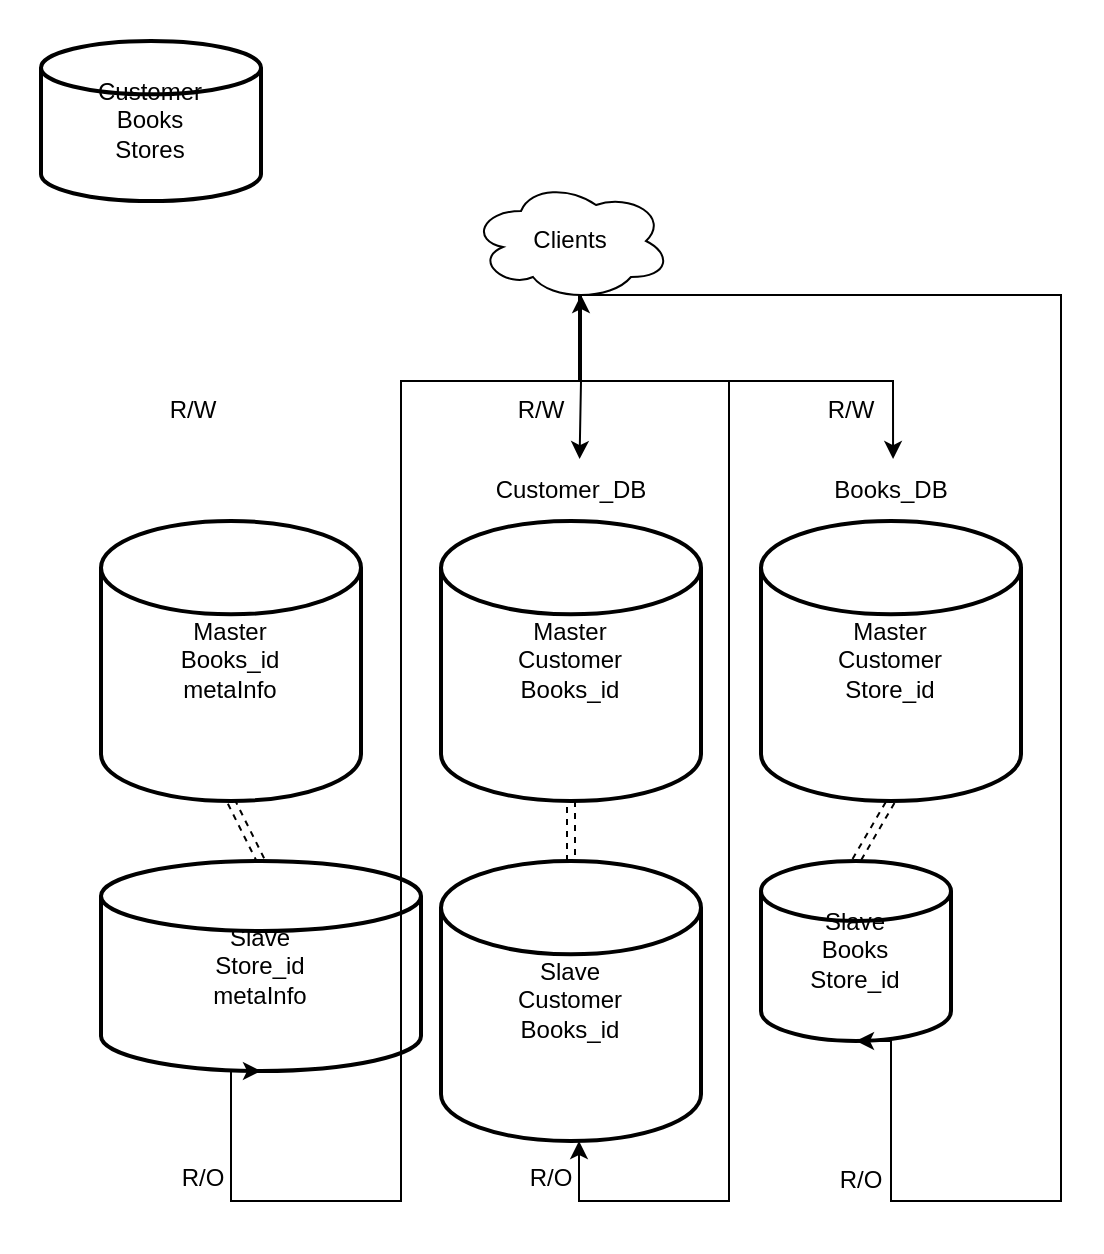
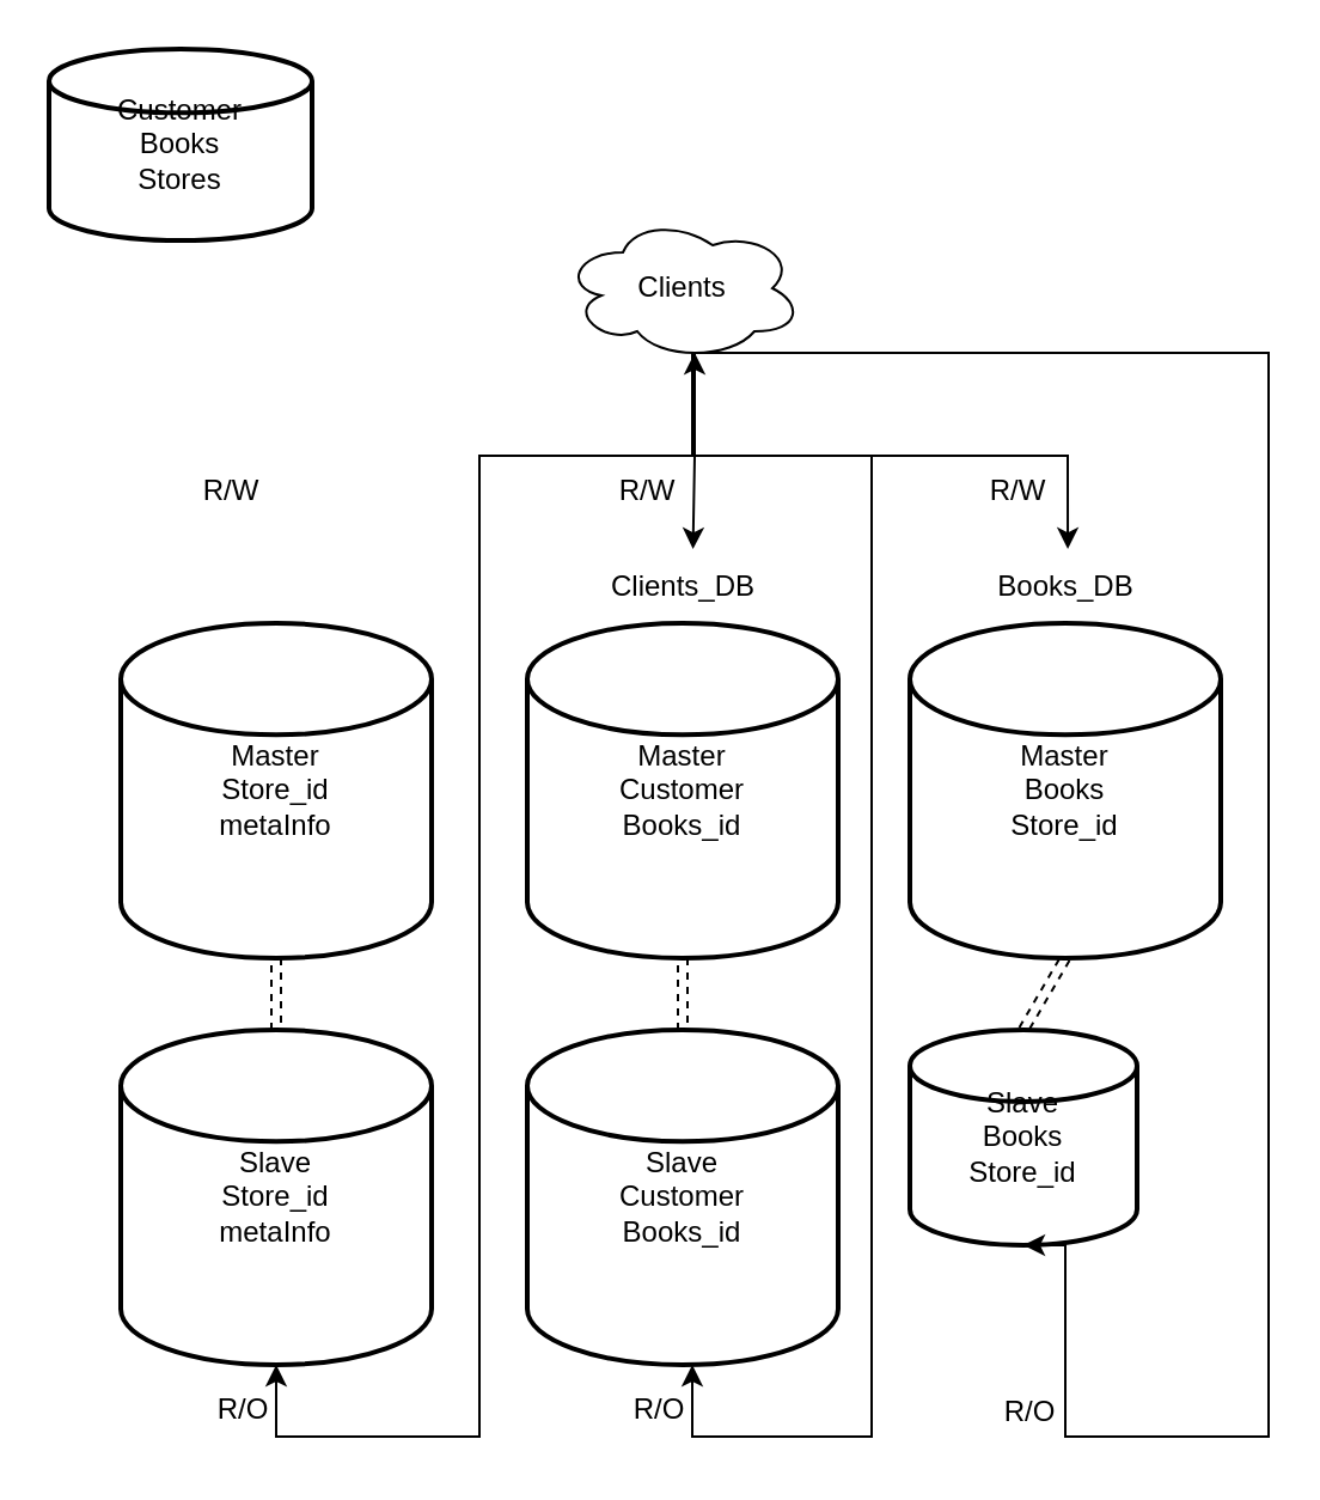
- <mxCell id="18" value="Customer_DB" style="text;html=1;align=center;verticalAlign=middle;resizable=0;points=[];autosize=1;strokeColor=none;fillColor=none;" vertex="1" parent="1"><mxGeometry x="235" y="230" width="100" height="30" as="geometry" /></mxCell>
+ <mxCell id="18" value="Clients_DB" style="text;html=1;align=center;verticalAlign=middle;resizable=0;points=[];autosize=1;strokeColor=none;fillColor=none;" vertex="1" parent="1"><mxGeometry x="235" y="230" width="100" height="30" as="geometry" /></mxCell>
- <mxCell id="3" value="Master&lt;br&gt;Books_id&lt;br&gt;metaInfo" style="strokeWidth=2;html=1;shape=mxgraph.flowchart.database;whiteSpace=wrap;" vertex="1" parent="1"><mxGeometry x="50" y="260" width="130" height="140" as="geometry" /></mxCell>
+ <mxCell id="3" value="Master&lt;br&gt;Store_id&lt;br&gt;metaInfo" style="strokeWidth=2;html=1;shape=mxgraph.flowchart.database;whiteSpace=wrap;" vertex="1" parent="1"><mxGeometry x="50" y="260" width="130" height="140" as="geometry" /></mxCell>
- <mxCell id="10" value="Master&lt;br&gt;Customer&lt;br&gt;Store_id" style="strokeWidth=2;html=1;shape=mxgraph.flowchart.database;whiteSpace=wrap;" vertex="1" parent="1"><mxGeometry x="380" y="260" width="130" height="140" as="geometry" /></mxCell>
+ <mxCell id="10" value="Master&lt;br&gt;Books&lt;br&gt;Store_id" style="strokeWidth=2;html=1;shape=mxgraph.flowchart.database;whiteSpace=wrap;" vertex="1" parent="1"><mxGeometry x="380" y="260" width="130" height="140" as="geometry" /></mxCell>
- <mxCell id="7" value="Slave&lt;br&gt;Store_id&lt;br&gt;metaInfo" style="strokeWidth=2;html=1;shape=mxgraph.flowchart.database;whiteSpace=wrap;" vertex="1" parent="1"><mxGeometry x="50" y="430" width="160" height="105" as="geometry" /></mxCell>
+ <mxCell id="7" value="Slave&lt;br&gt;Store_id&lt;br&gt;metaInfo" style="strokeWidth=2;html=1;shape=mxgraph.flowchart.database;whiteSpace=wrap;" vertex="1" parent="1"><mxGeometry x="50" y="430" width="130" height="140" as="geometry" /></mxCell>
